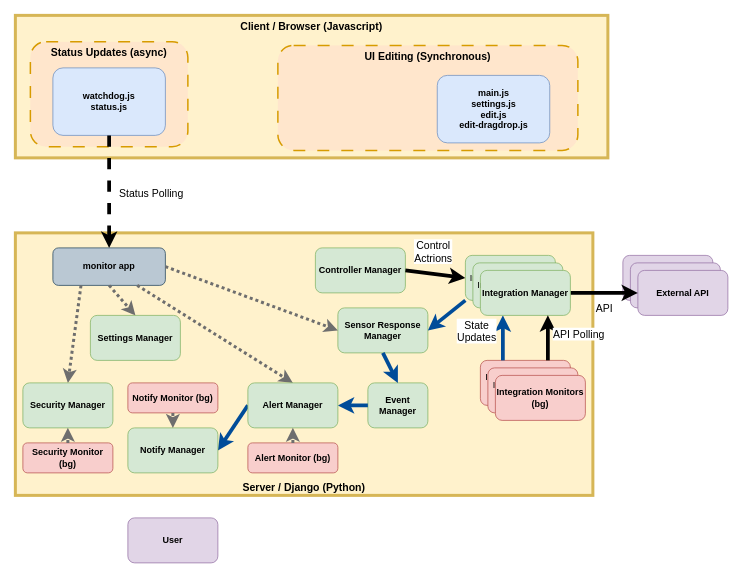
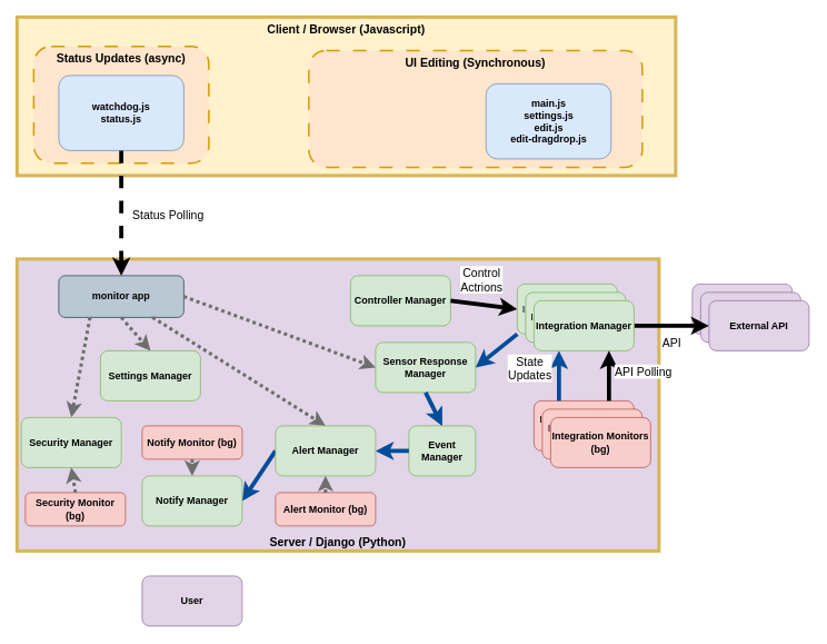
- <mxCell id="3" value="Server / Django (Python)" style="rounded=0;whiteSpace=wrap;html=1;verticalAlign=bottom;fontSize=14;fontStyle=1;strokeWidth=4;fillColor=#fff2cc;strokeColor=#d6b656;" vertex="1" parent="1"><mxGeometry x="20" y="310" width="770" height="350" as="geometry" /></mxCell>
+ <mxCell id="3" value="Server / Django (Python)" style="rounded=0;whiteSpace=wrap;html=1;verticalAlign=bottom;fontSize=14;fontStyle=1;strokeWidth=4;fillColor=#e1d5e7;strokeColor=#d6b656;" vertex="1" parent="1"><mxGeometry x="20" y="310" width="770" height="350" as="geometry" /></mxCell>
- <mxCell id="46" value="Security Manager" style="rounded=1;whiteSpace=wrap;html=1;fontStyle=1;fillColor=#d5e8d4;strokeColor=#82b366;" vertex="1" parent="1"><mxGeometry x="30" y="510" width="120" height="60" as="geometry" /></mxCell>
+ <mxCell id="46" value="Security Manager" style="rounded=1;whiteSpace=wrap;html=1;fontStyle=1;fillColor=#d5e8d4;strokeColor=#82b366;" vertex="1" parent="1"><mxGeometry x="25" y="500" width="120" height="60" as="geometry" /></mxCell>
